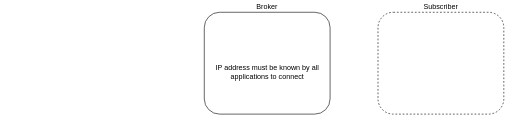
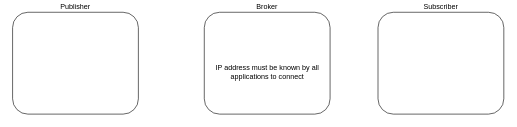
+ <mxCell id="3" value="Publisher" style="rounded=1;whiteSpace=wrap;html=1;labelPosition=center;verticalLabelPosition=top;align=center;verticalAlign=bottom;" vertex="1" parent="1"><mxGeometry x="20" y="20" width="210" height="170" as="geometry" /></mxCell>
- <mxCell id="4" value="Subscriber" style="rounded=1;whiteSpace=wrap;html=1;labelPosition=center;verticalLabelPosition=top;align=center;verticalAlign=bottom;dashed=1;" vertex="1" parent="1"><mxGeometry x="630" y="20" width="210" height="170" as="geometry" /></mxCell>
+ <mxCell id="4" value="Subscriber" style="rounded=1;whiteSpace=wrap;html=1;labelPosition=center;verticalLabelPosition=top;align=center;verticalAlign=bottom;" vertex="1" parent="1"><mxGeometry x="630" y="20" width="210" height="170" as="geometry" /></mxCell>
